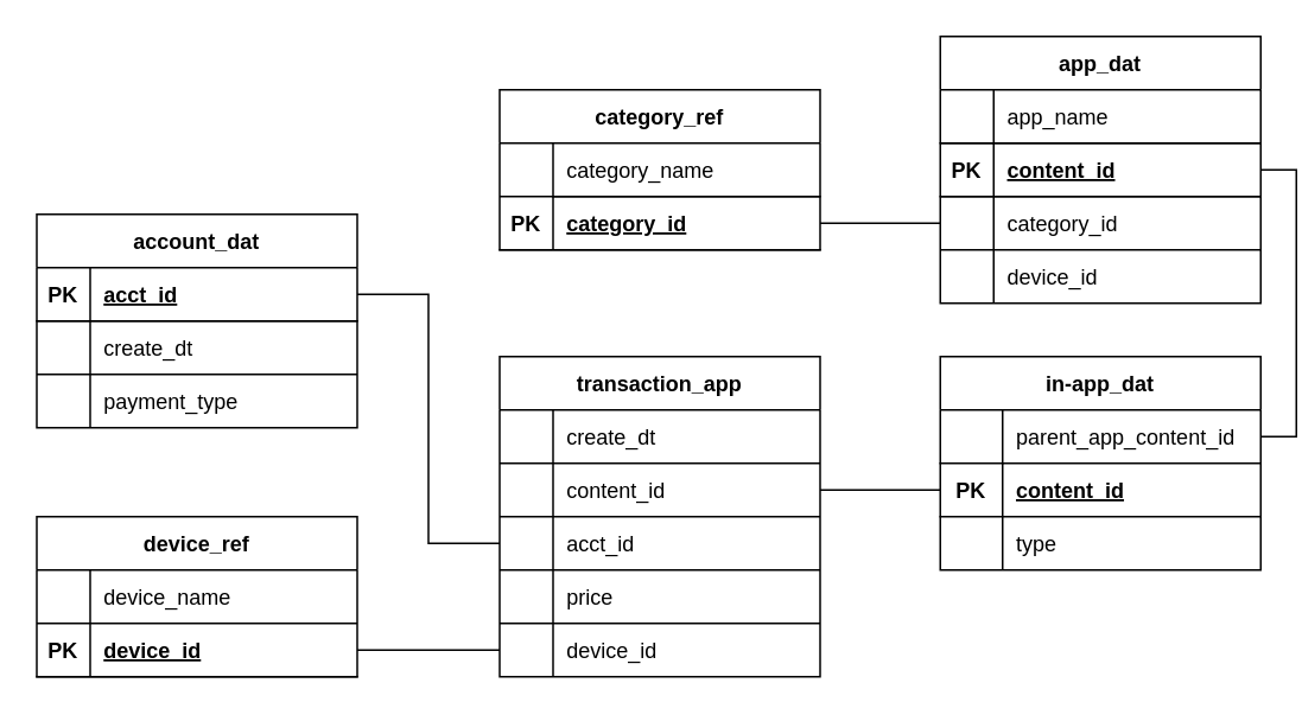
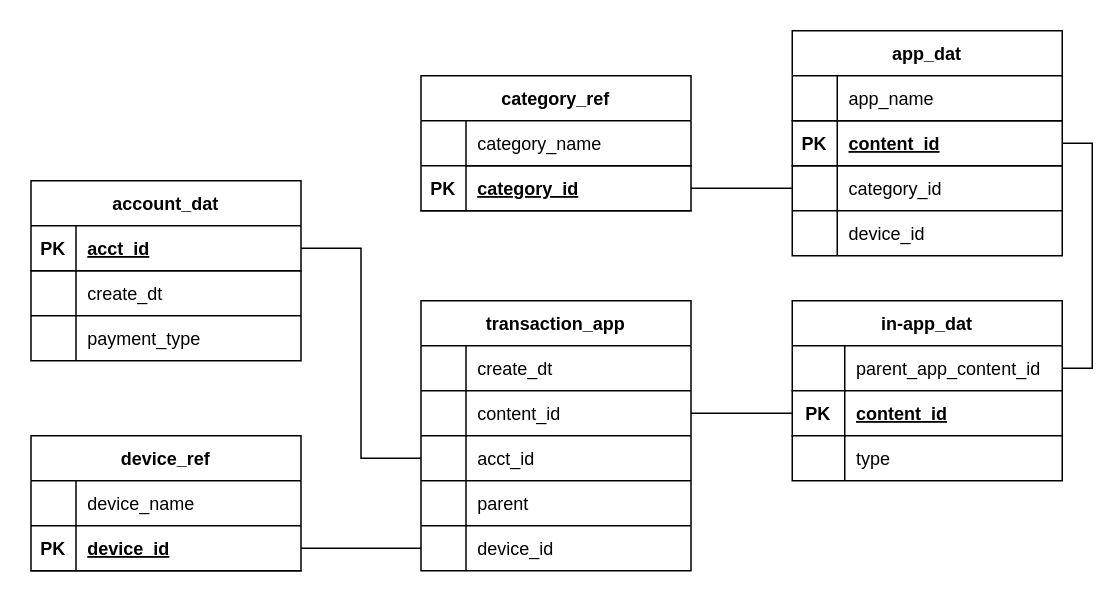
- <mxCell id="61" value="price" style="shape=partialRectangle;connectable=0;fillColor=none;top=0;left=0;bottom=0;right=0;align=left;spacingLeft=6;overflow=hidden;" vertex="1" parent="59"><mxGeometry x="30" width="150" height="30" as="geometry"><mxRectangle width="150" height="30" as="alternateBounds" /></mxGeometry></mxCell>
+ <mxCell id="61" value="parent" style="shape=partialRectangle;connectable=0;fillColor=none;top=0;left=0;bottom=0;right=0;align=left;spacingLeft=6;overflow=hidden;" vertex="1" parent="59"><mxGeometry x="30" width="150" height="30" as="geometry"><mxRectangle width="150" height="30" as="alternateBounds" /></mxGeometry></mxCell>
